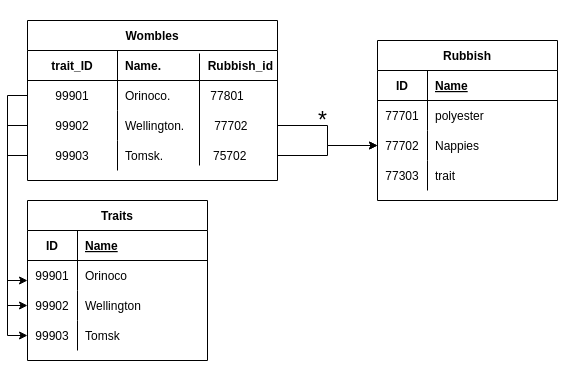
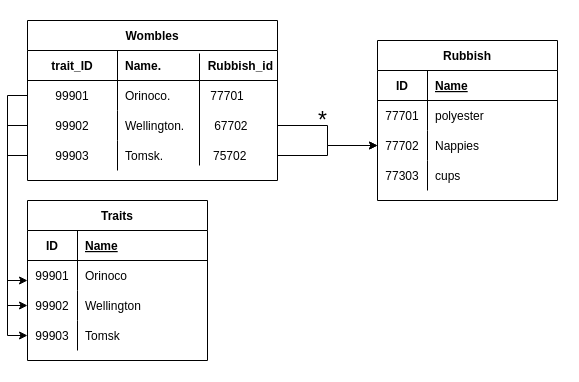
- <mxCell id="8" value="Orinoco.            77801" style="shape=partialRectangle;connectable=0;fillColor=none;top=0;left=0;bottom=0;right=0;align=left;spacingLeft=6;overflow=hidden;" vertex="1" parent="6"><mxGeometry x="90" width="160" height="30" as="geometry"><mxRectangle width="160" height="30" as="alternateBounds" /></mxGeometry></mxCell>
+ <mxCell id="8" value="Orinoco.            77701" style="shape=partialRectangle;connectable=0;fillColor=none;top=0;left=0;bottom=0;right=0;align=left;spacingLeft=6;overflow=hidden;" vertex="1" parent="6"><mxGeometry x="90" width="160" height="30" as="geometry"><mxRectangle width="160" height="30" as="alternateBounds" /></mxGeometry></mxCell>
- <mxCell id="11" value="Wellington.         77702" style="shape=partialRectangle;connectable=0;fillColor=none;top=0;left=0;bottom=0;right=0;align=left;spacingLeft=6;overflow=hidden;" vertex="1" parent="9"><mxGeometry x="90" width="160" height="30" as="geometry"><mxRectangle width="160" height="30" as="alternateBounds" /></mxGeometry></mxCell>
+ <mxCell id="11" value="Wellington.         67702" style="shape=partialRectangle;connectable=0;fillColor=none;top=0;left=0;bottom=0;right=0;align=left;spacingLeft=6;overflow=hidden;" vertex="1" parent="9"><mxGeometry x="90" width="160" height="30" as="geometry"><mxRectangle width="160" height="30" as="alternateBounds" /></mxGeometry></mxCell>
- <mxCell id="40" value="trait" style="shape=partialRectangle;connectable=0;fillColor=none;top=0;left=0;bottom=0;right=0;align=left;spacingLeft=6;overflow=hidden;" vertex="1" parent="38"><mxGeometry x="50" width="130" height="30" as="geometry"><mxRectangle width="130" height="30" as="alternateBounds" /></mxGeometry></mxCell>
+ <mxCell id="40" value="cups" style="shape=partialRectangle;connectable=0;fillColor=none;top=0;left=0;bottom=0;right=0;align=left;spacingLeft=6;overflow=hidden;" vertex="1" parent="38"><mxGeometry x="50" width="130" height="30" as="geometry"><mxRectangle width="130" height="30" as="alternateBounds" /></mxGeometry></mxCell>
